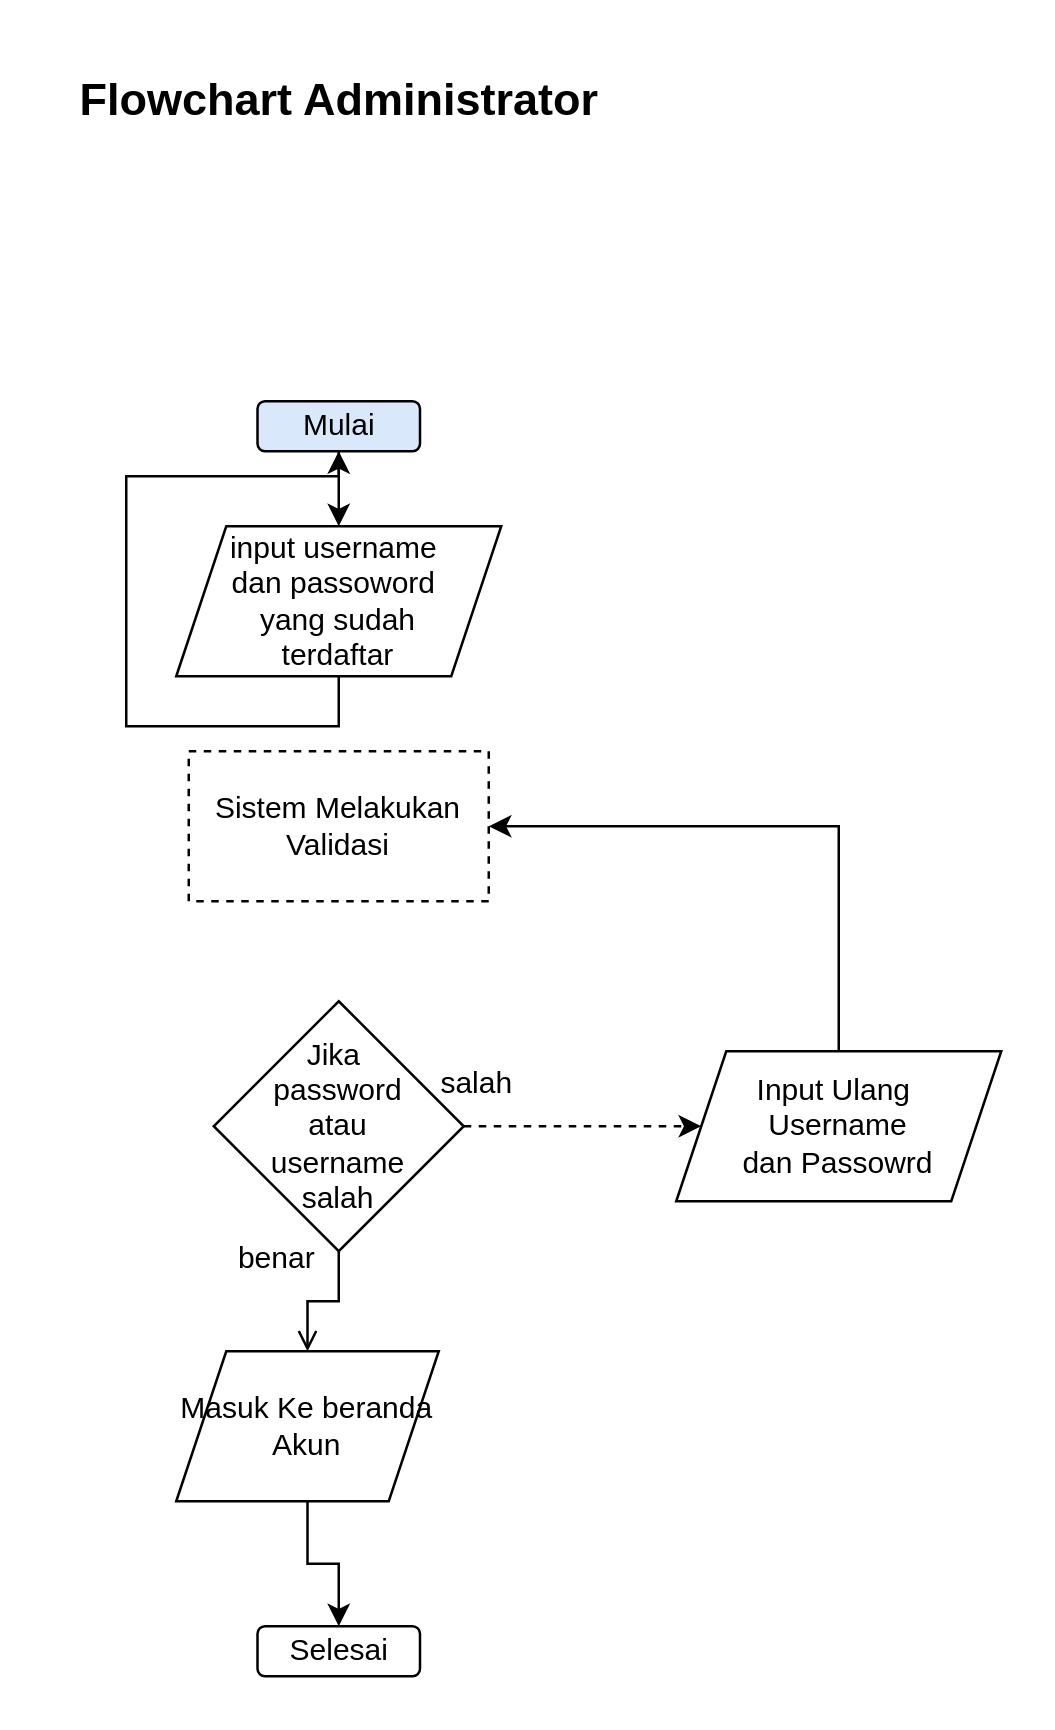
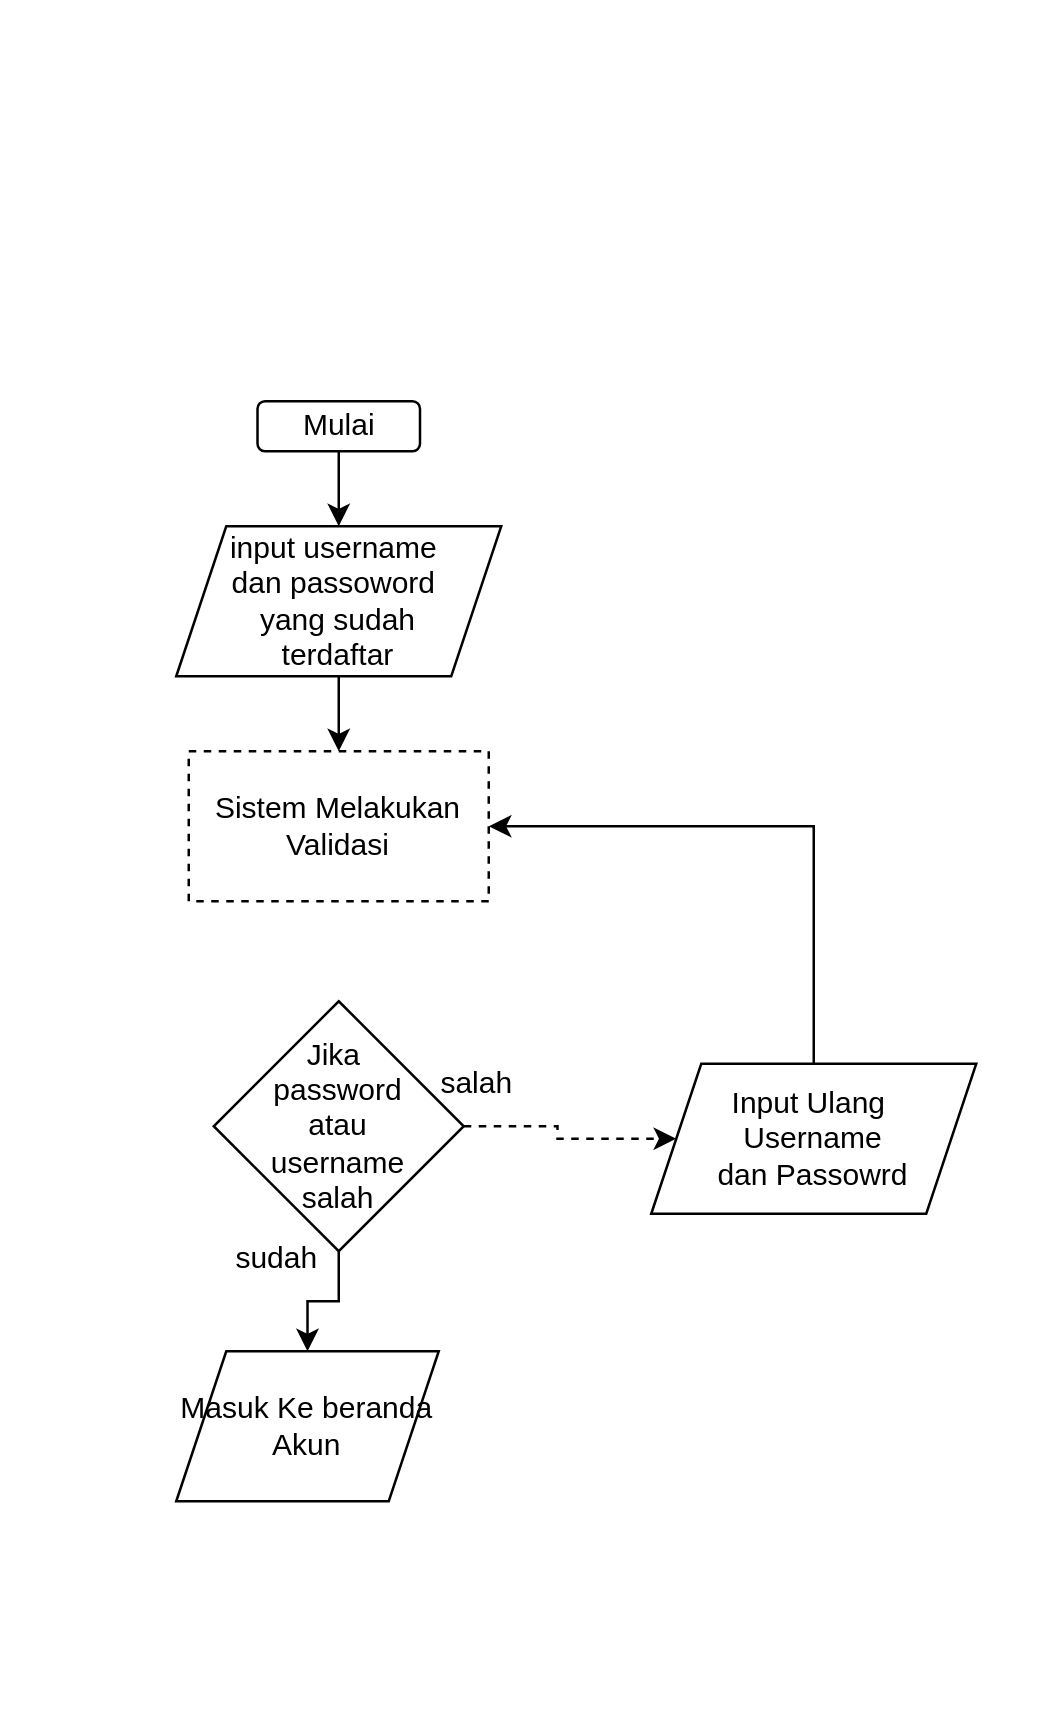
- <mxCell id="3" value="&lt;b&gt;&lt;font style=&quot;font-size: 18px;&quot;&gt;Flowchart Administrator&lt;/font&gt;&lt;/b&gt;" style="text;html=1;align=center;verticalAlign=middle;resizable=0;points=[];autosize=1;strokeColor=none;fillColor=none;" parent="1" vertex="1"><mxGeometry x="20" y="20" width="230" height="40" as="geometry" /></mxCell>
- <mxCell id="4" value="Mulai" style="rounded=1;whiteSpace=wrap;html=1;fillColor=#dae8fc;" parent="1" vertex="1"><mxGeometry x="102.5" y="160" width="65" height="20" as="geometry" /></mxCell>
+ <mxCell id="4" value="Mulai" style="rounded=1;whiteSpace=wrap;html=1;" parent="1" vertex="1"><mxGeometry x="102.5" y="160" width="65" height="20" as="geometry" /></mxCell>
- <mxCell id="6" style="edgeStyle=orthogonalEdgeStyle;rounded=0;orthogonalLoop=1;jettySize=auto;html=1;exitX=0.5;exitY=1;exitDx=0;exitDy=0;" parent="1" source="7" target="4" edge="1"><mxGeometry relative="1" as="geometry" /></mxCell>
+ <mxCell id="6" style="edgeStyle=orthogonalEdgeStyle;rounded=0;orthogonalLoop=1;jettySize=auto;html=1;exitX=0.5;exitY=1;exitDx=0;exitDy=0;entryX=0.5;entryY=0;entryDx=0;entryDy=0;" parent="1" source="7" target="8" edge="1"><mxGeometry relative="1" as="geometry" /></mxCell>
- <mxCell id="17" value="Input Ulang&amp;nbsp;&lt;br&gt;Username&lt;br&gt;dan Passowrd" style="shape=parallelogram;perimeter=parallelogramPerimeter;whiteSpace=wrap;html=1;fixedSize=1;" parent="1" vertex="1"><mxGeometry x="270" y="420" width="130" height="60" as="geometry" /></mxCell>
+ <mxCell id="17" value="Input Ulang&amp;nbsp;&lt;br&gt;Username&lt;br&gt;dan Passowrd" style="shape=parallelogram;perimeter=parallelogramPerimeter;whiteSpace=wrap;html=1;fixedSize=1;" parent="1" vertex="1"><mxGeometry x="260" y="425" width="130" height="60" as="geometry" /></mxCell>
- <mxCell id="15" value="benar" style="text;html=1;align=center;verticalAlign=middle;resizable=0;points=[];autosize=1;strokeColor=none;fillColor=none;" parent="1" vertex="1"><mxGeometry x="85" y="488" width="50" height="30" as="geometry" /></mxCell>
+ <mxCell id="15" value="sudah" style="text;html=1;align=center;verticalAlign=middle;resizable=0;points=[];autosize=1;strokeColor=none;fillColor=none;" parent="1" vertex="1"><mxGeometry x="85" y="488" width="50" height="30" as="geometry" /></mxCell>
- <mxCell id="12" style="edgeStyle=orthogonalEdgeStyle;rounded=0;orthogonalLoop=1;jettySize=auto;html=1;exitX=0.5;exitY=1;exitDx=0;exitDy=0;entryX=0.5;entryY=0;entryDx=0;entryDy=0;endArrow=open;" parent="1" source="14" target="10" edge="1"><mxGeometry relative="1" as="geometry" /></mxCell>
+ <mxCell id="12" style="edgeStyle=orthogonalEdgeStyle;rounded=0;orthogonalLoop=1;jettySize=auto;html=1;exitX=0.5;exitY=1;exitDx=0;exitDy=0;entryX=0.5;entryY=0;entryDx=0;entryDy=0;" parent="1" source="14" target="10" edge="1"><mxGeometry relative="1" as="geometry" /></mxCell>
- <mxCell id="9" style="edgeStyle=orthogonalEdgeStyle;rounded=0;orthogonalLoop=1;jettySize=auto;html=1;exitX=0.5;exitY=1;exitDx=0;exitDy=0;entryX=0.5;entryY=0;entryDx=0;entryDy=0;" parent="1" source="10" target="11" edge="1"><mxGeometry relative="1" as="geometry" /></mxCell>
- <mxCell id="11" value="Selesai" style="rounded=1;whiteSpace=wrap;html=1;" parent="1" vertex="1"><mxGeometry x="102.5" y="650" width="65" height="20" as="geometry" /></mxCell>
